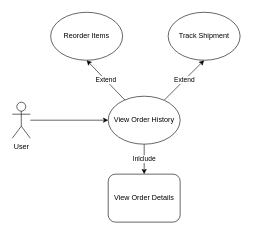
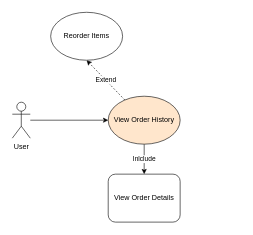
- <mxCell id="9" value="Track Shipment" style="ellipse;whiteSpace=wrap;html=1;" vertex="1" parent="1"><mxGeometry x="280" y="20" width="120" height="80" as="geometry" /></mxCell>
- <mxCell id="5" value="Extend" style="edgeStyle=none;html=1;entryX=0.5;entryY=1;entryDx=0;entryDy=0;" edge="1" parent="1" source="7" target="9"><mxGeometry relative="1" as="geometry" /></mxCell>
- <mxCell id="4" value="Extend" style="edgeStyle=none;html=1;entryX=0.5;entryY=1;entryDx=0;entryDy=0;" edge="1" parent="1" source="7" target="8"><mxGeometry relative="1" as="geometry" /></mxCell>
+ <mxCell id="4" value="Extend" style="edgeStyle=none;html=1;entryX=0.5;entryY=1;entryDx=0;entryDy=0;dashed=1;" edge="1" parent="1" source="7" target="8"><mxGeometry relative="1" as="geometry" /></mxCell>
- <mxCell id="7" value="View Order History" style="ellipse;whiteSpace=wrap;html=1;" vertex="1" parent="1"><mxGeometry x="180" y="160" width="120" height="80" as="geometry" /></mxCell>
+ <mxCell id="7" value="View Order History" style="ellipse;whiteSpace=wrap;html=1;fillColor=#ffe6cc;" vertex="1" parent="1"><mxGeometry x="180" y="160" width="120" height="80" as="geometry" /></mxCell>
